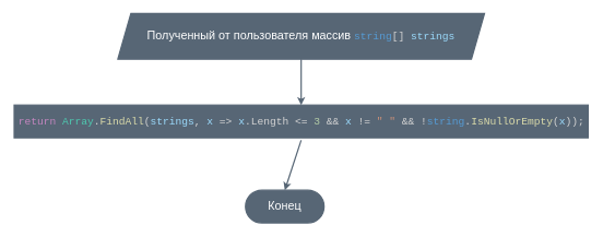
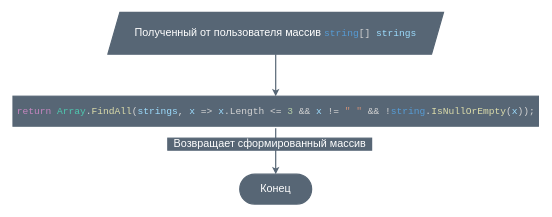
+ <mxCell id="7" value="&lt;font style=&quot;font-size: 18px&quot;&gt;Возвращает сформированный массив&lt;/font&gt;" style="text;html=1;align=center;verticalAlign=middle;resizable=0;points=[];autosize=1;labelBackgroundColor=none;backgroundOutline=0;fillColor=#576675;fontColor=#ffffff;strokeColor=#576675;strokeWidth=2;" parent="1" vertex="1"><mxGeometry x="279" y="230" width="340" height="20" as="geometry" /></mxCell>
- <mxCell id="6" value="Конец" style="rounded=1;whiteSpace=wrap;html=1;arcSize=50;fontSize=18;labelBackgroundColor=none;backgroundOutline=0;fillColor=#576675;fontColor=#ffffff;strokeColor=#576675;strokeWidth=2;" parent="1" vertex="1"><mxGeometry x="374" y="290" width="120" height="50" as="geometry" /></mxCell>
+ <mxCell id="6" value="Конец" style="rounded=1;whiteSpace=wrap;html=1;arcSize=50;fontSize=18;labelBackgroundColor=none;backgroundOutline=0;fillColor=#576675;fontColor=#ffffff;strokeColor=#576675;strokeWidth=2;" parent="1" vertex="1"><mxGeometry x="399" y="290" width="120" height="50" as="geometry" /></mxCell>
